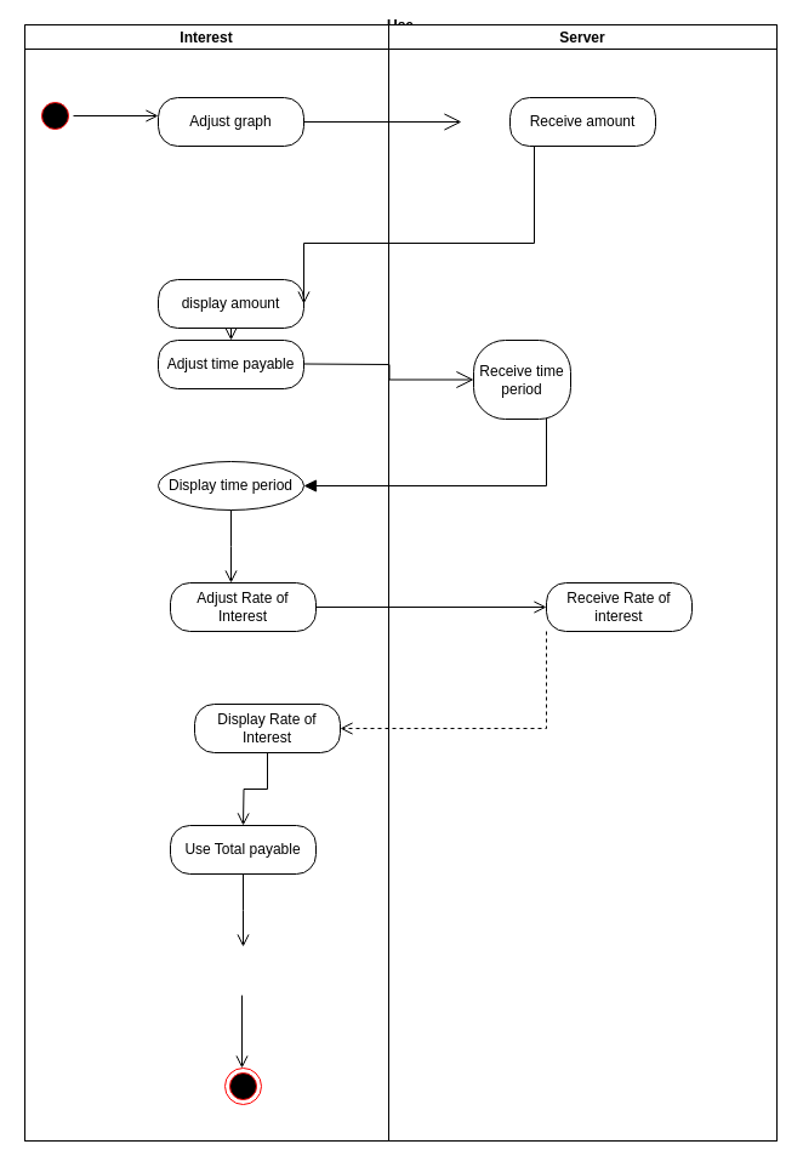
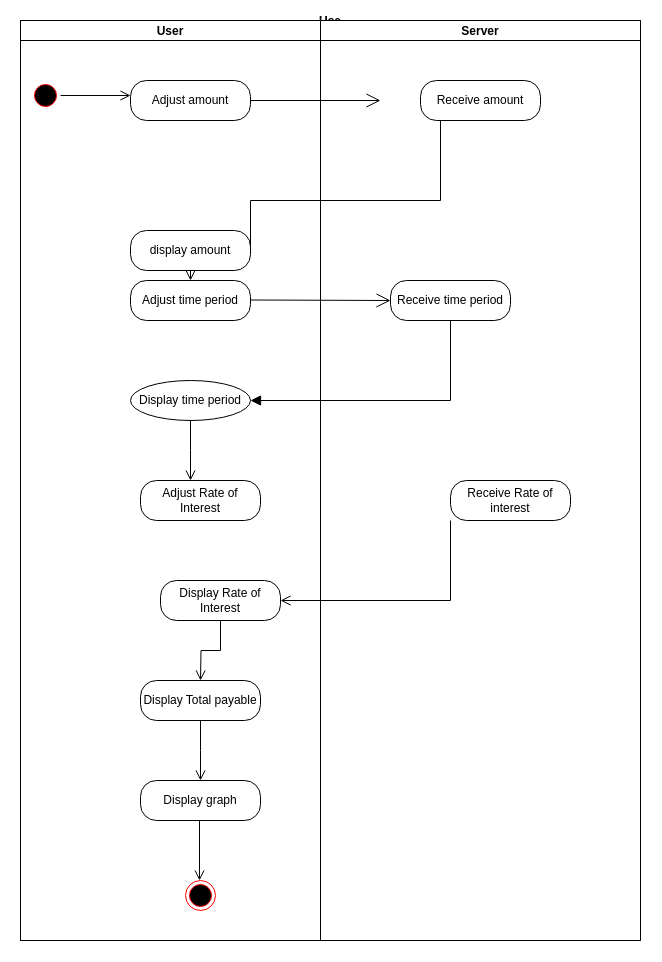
- <mxCell id="22" value="Interest" style="swimlane;startSize=20;strokeColor=default;fillColor=default;" parent="21" vertex="1"><mxGeometry width="300" height="920" as="geometry" /></mxCell>
+ <mxCell id="22" value="User" style="swimlane;startSize=20;strokeColor=default;fillColor=default;" parent="21" vertex="1"><mxGeometry width="300" height="920" as="geometry" /></mxCell>
- <mxCell id="3" value="Adjust graph" style="rounded=1;whiteSpace=wrap;html=1;arcSize=40;fontColor=#000000;fillColor=default;strokeColor=default;" parent="1" vertex="1"><mxGeometry x="130" y="80" width="120" height="40" as="geometry" /></mxCell>
+ <mxCell id="3" value="Adjust amount" style="rounded=1;whiteSpace=wrap;html=1;arcSize=40;fontColor=#000000;fillColor=default;strokeColor=default;" parent="1" vertex="1"><mxGeometry x="130" y="80" width="120" height="40" as="geometry" /></mxCell>
- <mxCell id="15" value="" style="edgeStyle=orthogonalEdgeStyle;html=1;verticalAlign=bottom;endArrow=open;endSize=8;strokeColor=default;rounded=0;entryX=1;entryY=0.5;entryDx=0;entryDy=0;" parent="1" source="14" target="4" edge="1"><mxGeometry relative="1" as="geometry"><mxPoint x="280" y="200" as="targetPoint" /><Array as="points"><mxPoint x="440" y="200" /></Array></mxGeometry></mxCell>
+ <mxCell id="15" value="" style="edgeStyle=orthogonalEdgeStyle;html=1;verticalAlign=bottom;endArrow=none;endSize=8;strokeColor=default;rounded=0;entryX=1;entryY=0.5;entryDx=0;entryDy=0;" parent="1" source="14" target="4" edge="1"><mxGeometry relative="1" as="geometry"><mxPoint x="280" y="200" as="targetPoint" /><Array as="points"><mxPoint x="440" y="200" /></Array></mxGeometry></mxCell>
- <mxCell id="6" value="Adjust time payable" style="rounded=1;whiteSpace=wrap;html=1;arcSize=40;fontColor=#000000;fillColor=default;strokeColor=default;" parent="1" vertex="1"><mxGeometry x="130" y="280" width="120" height="40" as="geometry" /></mxCell>
+ <mxCell id="6" value="Adjust time period" style="rounded=1;whiteSpace=wrap;html=1;arcSize=40;fontColor=#000000;fillColor=default;strokeColor=default;" parent="1" vertex="1"><mxGeometry x="130" y="280" width="120" height="40" as="geometry" /></mxCell>
- <mxCell id="16" value="Receive time period" style="rounded=1;whiteSpace=wrap;html=1;arcSize=40;fontColor=#000000;fillColor=default;strokeColor=default;" parent="1" vertex="1"><mxGeometry x="390" y="280" width="80" height="65" as="geometry" /></mxCell>
+ <mxCell id="16" value="Receive time period" style="rounded=1;whiteSpace=wrap;html=1;arcSize=40;fontColor=#000000;fillColor=default;strokeColor=default;" parent="1" vertex="1"><mxGeometry x="390" y="280" width="120" height="40" as="geometry" /></mxCell>
- <mxCell id="11" value="" style="edgeStyle=orthogonalEdgeStyle;html=1;verticalAlign=bottom;endArrow=open;endSize=8;strokeColor=default;rounded=0;entryX=0;entryY=0.5;entryDx=0;entryDy=0;" parent="1" source="10" target="18" edge="1"><mxGeometry relative="1" as="geometry"><mxPoint x="200" y="580" as="targetPoint" /></mxGeometry></mxCell>
- <mxCell id="19" value="" style="edgeStyle=orthogonalEdgeStyle;html=1;verticalAlign=bottom;endArrow=open;endSize=8;strokeColor=default;rounded=0;entryX=1;entryY=0.5;entryDx=0;entryDy=0;dashed=1;" parent="1" source="18" target="12" edge="1"><mxGeometry relative="1" as="geometry"><mxPoint x="450" y="590" as="targetPoint" /><Array as="points"><mxPoint x="450" y="600" /></Array></mxGeometry></mxCell>
+ <mxCell id="19" value="" style="edgeStyle=orthogonalEdgeStyle;html=1;verticalAlign=bottom;endArrow=open;endSize=8;strokeColor=default;rounded=0;entryX=1;entryY=0.5;entryDx=0;entryDy=0;" parent="1" source="18" target="12" edge="1"><mxGeometry relative="1" as="geometry"><mxPoint x="450" y="590" as="targetPoint" /><Array as="points"><mxPoint x="450" y="600" /></Array></mxGeometry></mxCell>
- <mxCell id="24" value="Use Total payable" style="rounded=1;whiteSpace=wrap;html=1;arcSize=40;fontColor=#000000;fillColor=default;strokeColor=default;" parent="22" vertex="1"><mxGeometry x="120" y="660" width="120" height="40" as="geometry" /></mxCell>
+ <mxCell id="24" value="Display Total payable" style="rounded=1;whiteSpace=wrap;html=1;arcSize=40;fontColor=#000000;fillColor=default;strokeColor=default;" parent="22" vertex="1"><mxGeometry x="120" y="660" width="120" height="40" as="geometry" /></mxCell>
+ <mxCell id="26" value="Display graph" style="rounded=1;whiteSpace=wrap;html=1;arcSize=40;fontColor=#000000;fillColor=default;strokeColor=default;" parent="22" vertex="1"><mxGeometry x="120" y="760" width="120" height="40" as="geometry" /></mxCell>
